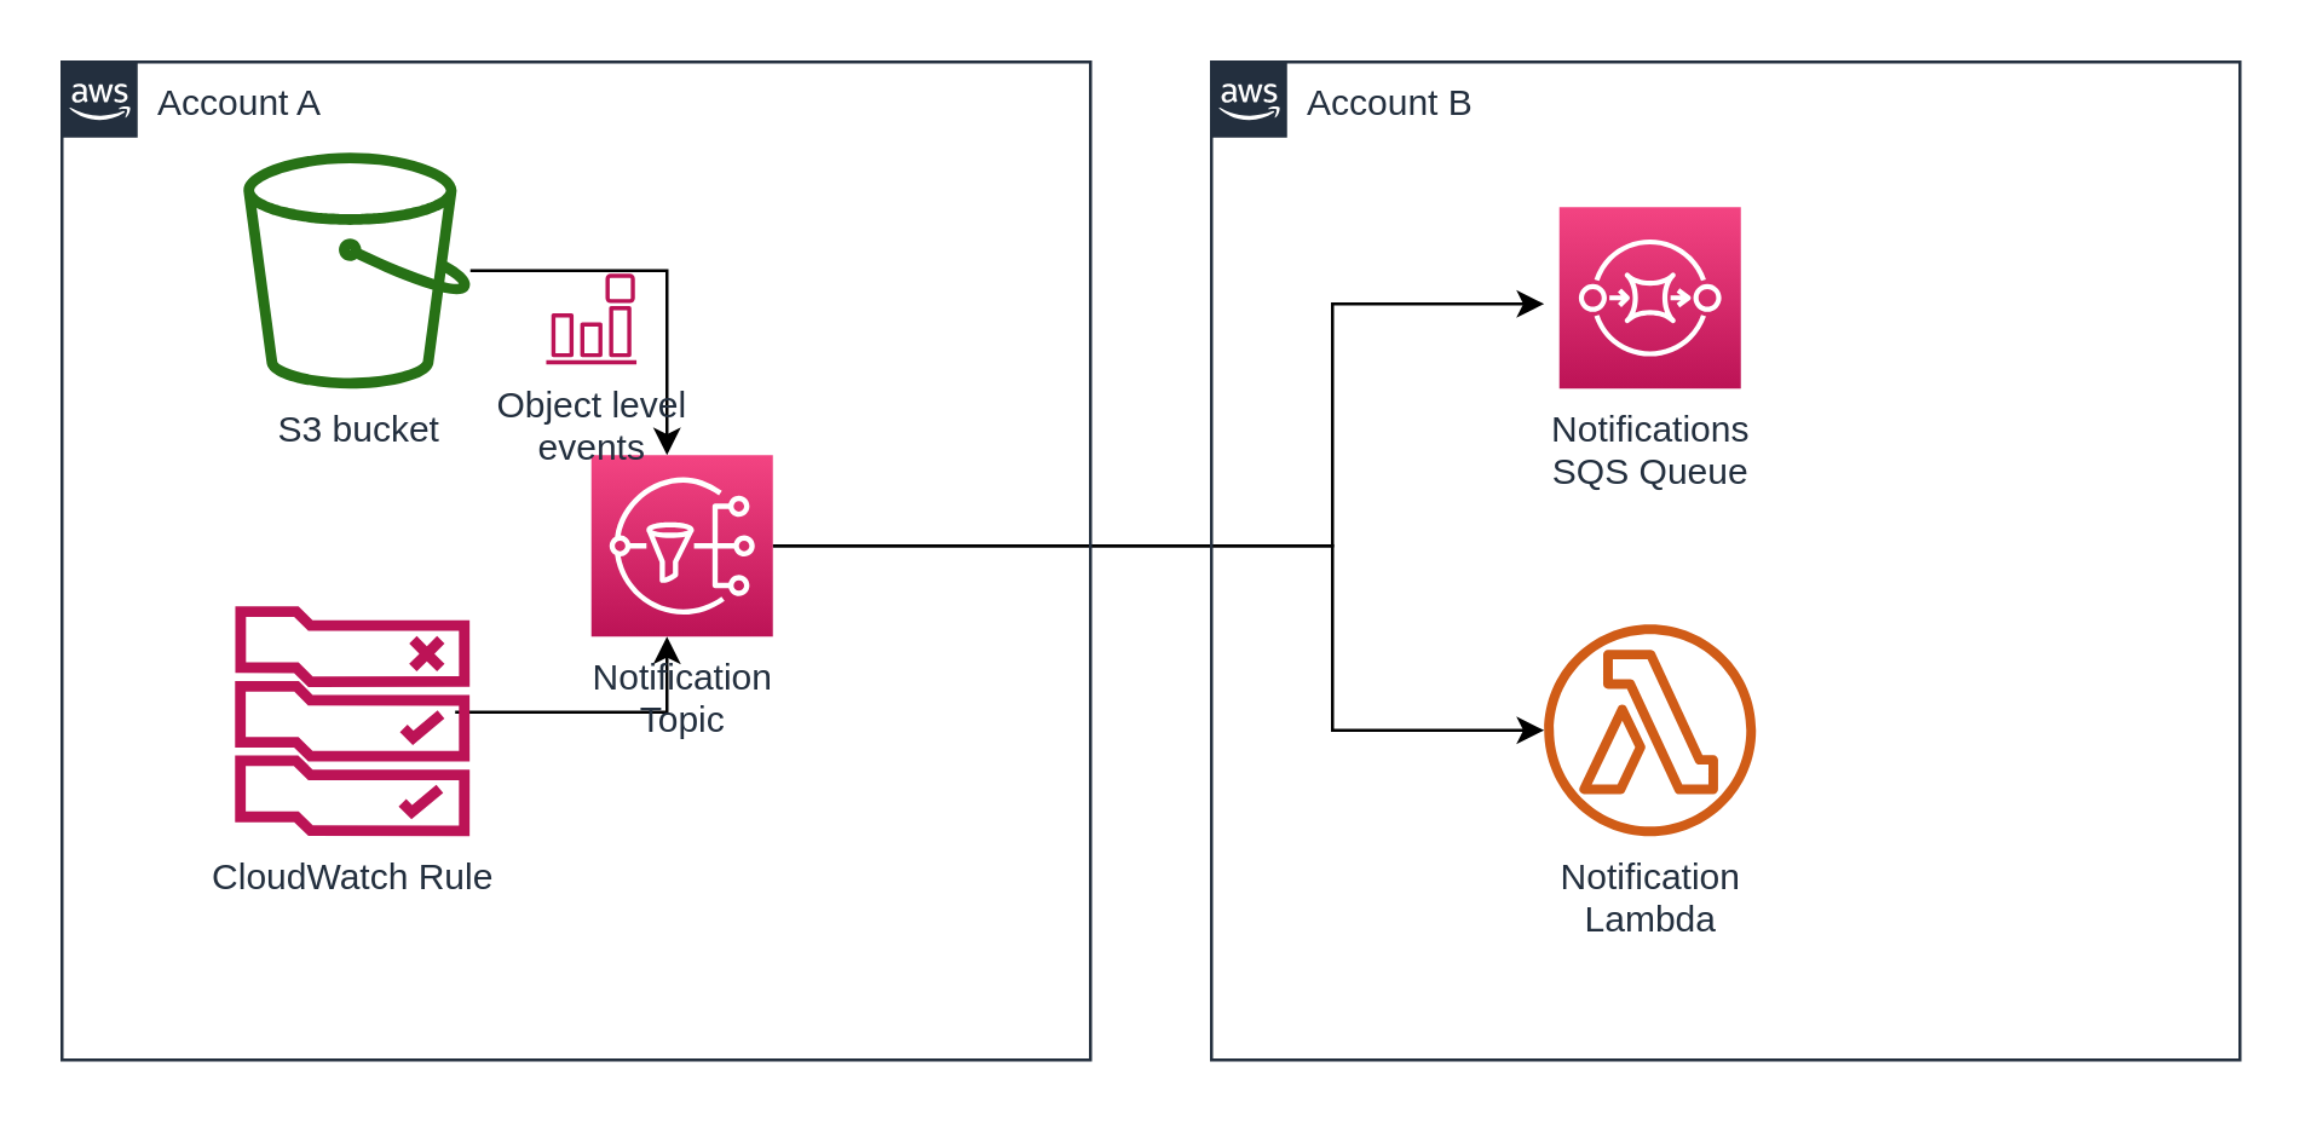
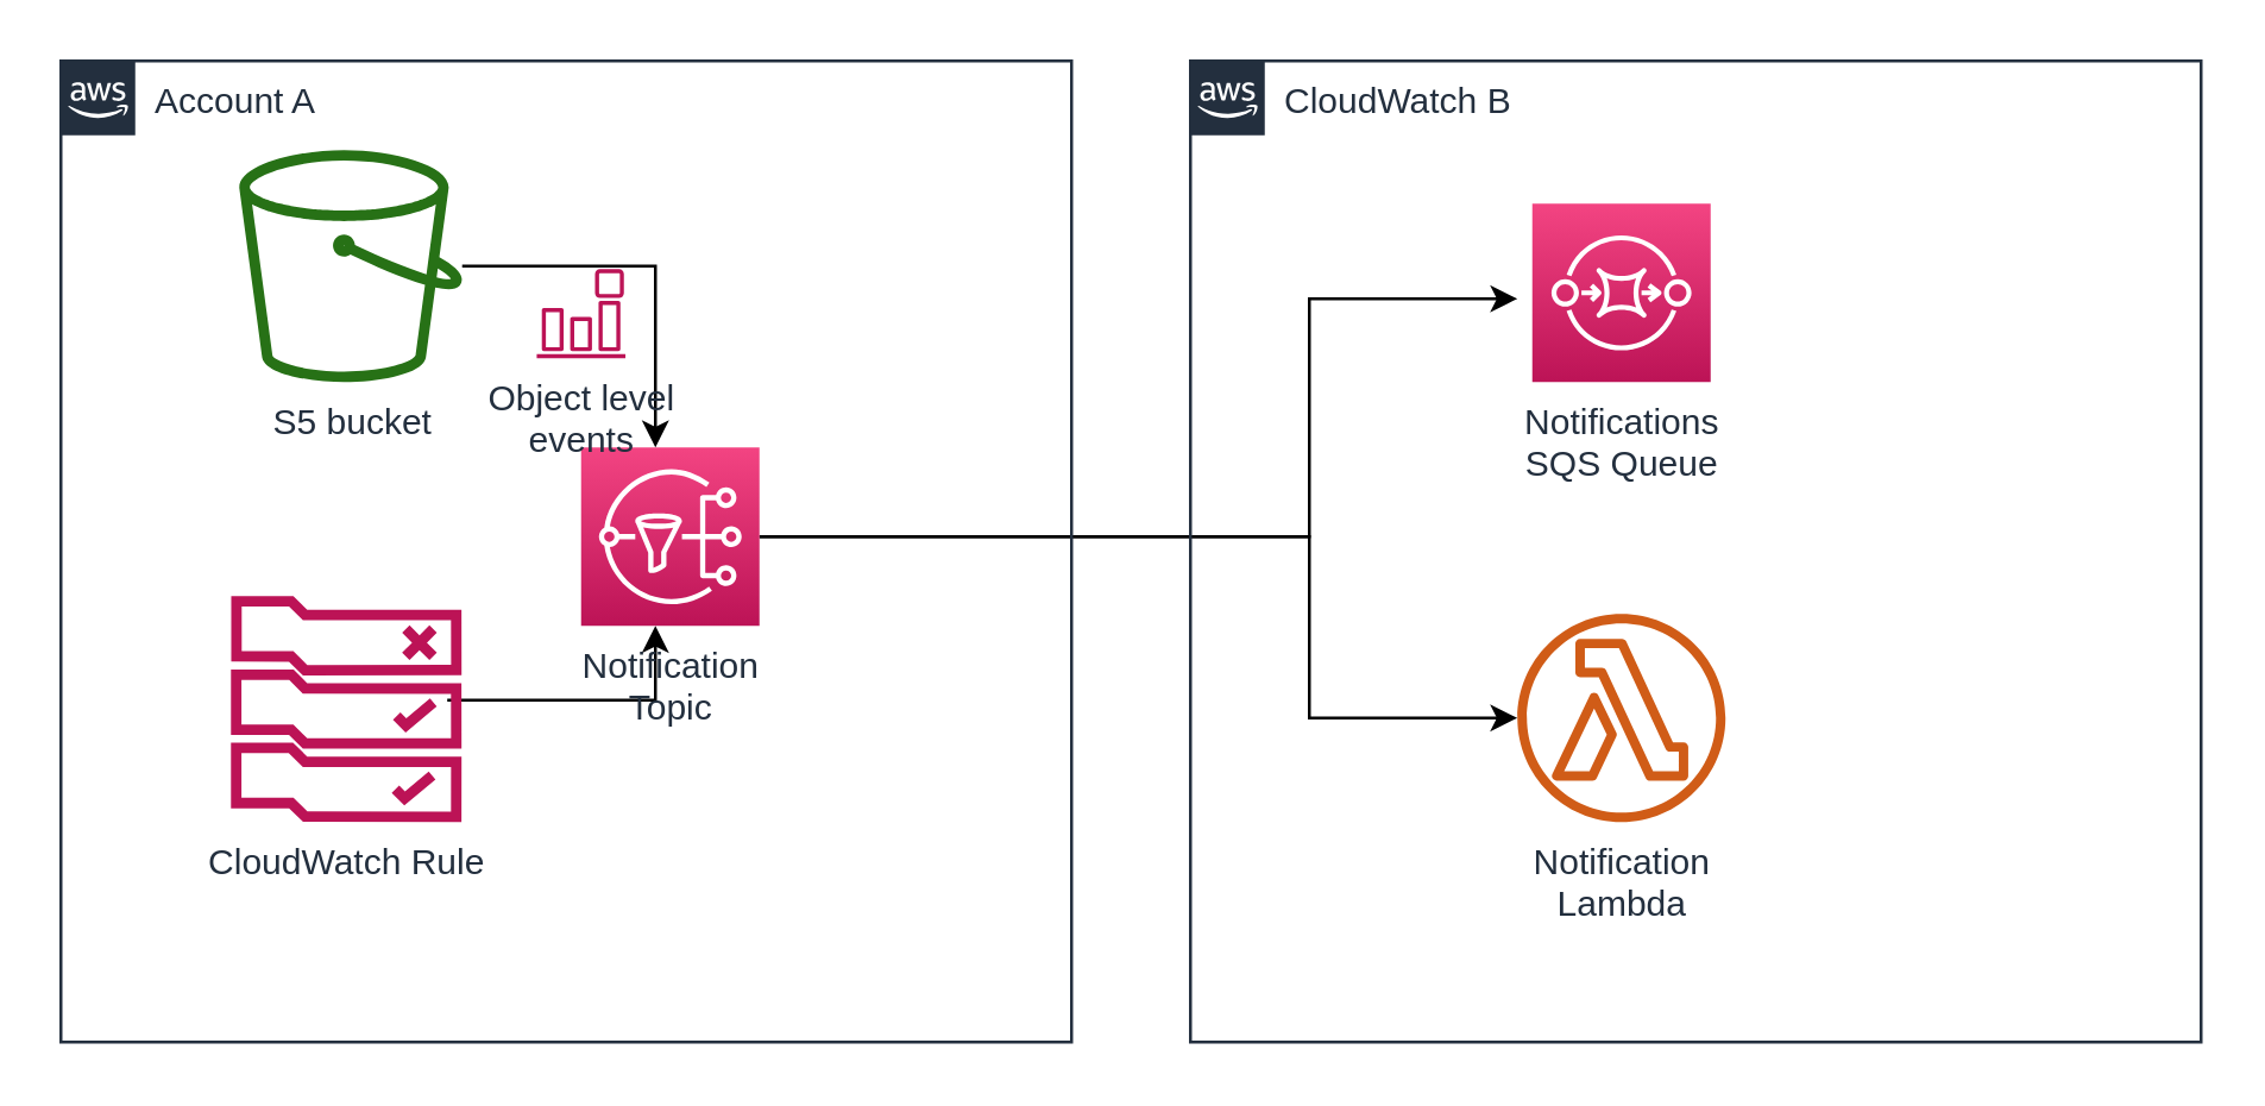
- <mxCell id="13" value="Account B" style="points=[[0,0],[0.25,0],[0.5,0],[0.75,0],[1,0],[1,0.25],[1,0.5],[1,0.75],[1,1],[0.75,1],[0.5,1],[0.25,1],[0,1],[0,0.75],[0,0.5],[0,0.25]];outlineConnect=0;gradientColor=none;html=1;whiteSpace=wrap;fontSize=12;fontStyle=0;shape=mxgraph.aws4.group;grIcon=mxgraph.aws4.group_aws_cloud_alt;strokeColor=#232F3E;fillColor=none;verticalAlign=top;align=left;spacingLeft=30;fontColor=#232F3E;dashed=0;" vertex="1" parent="1"><mxGeometry x="400" y="20" width="340" height="330" as="geometry" /></mxCell>
+ <mxCell id="13" value="CloudWatch B" style="points=[[0,0],[0.25,0],[0.5,0],[0.75,0],[1,0],[1,0.25],[1,0.5],[1,0.75],[1,1],[0.75,1],[0.5,1],[0.25,1],[0,1],[0,0.75],[0,0.5],[0,0.25]];outlineConnect=0;gradientColor=none;html=1;whiteSpace=wrap;fontSize=12;fontStyle=0;shape=mxgraph.aws4.group;grIcon=mxgraph.aws4.group_aws_cloud_alt;strokeColor=#232F3E;fillColor=none;verticalAlign=top;align=left;spacingLeft=30;fontColor=#232F3E;dashed=0;" vertex="1" parent="1"><mxGeometry x="400" y="20" width="340" height="330" as="geometry" /></mxCell>
- <mxCell id="3" value="S3 bucket" style="outlineConnect=0;fontColor=#232F3E;gradientColor=none;fillColor=#277116;strokeColor=none;dashed=0;verticalLabelPosition=bottom;verticalAlign=top;align=center;html=1;fontSize=12;fontStyle=0;aspect=fixed;pointerEvents=1;shape=mxgraph.aws4.bucket;" vertex="1" parent="1"><mxGeometry x="80" y="50" width="75" height="78" as="geometry" /></mxCell>
+ <mxCell id="3" value="S5 bucket" style="outlineConnect=0;fontColor=#232F3E;gradientColor=none;fillColor=#277116;strokeColor=none;dashed=0;verticalLabelPosition=bottom;verticalAlign=top;align=center;html=1;fontSize=12;fontStyle=0;aspect=fixed;pointerEvents=1;shape=mxgraph.aws4.bucket;" vertex="1" parent="1"><mxGeometry x="80" y="50" width="75" height="78" as="geometry" /></mxCell>
